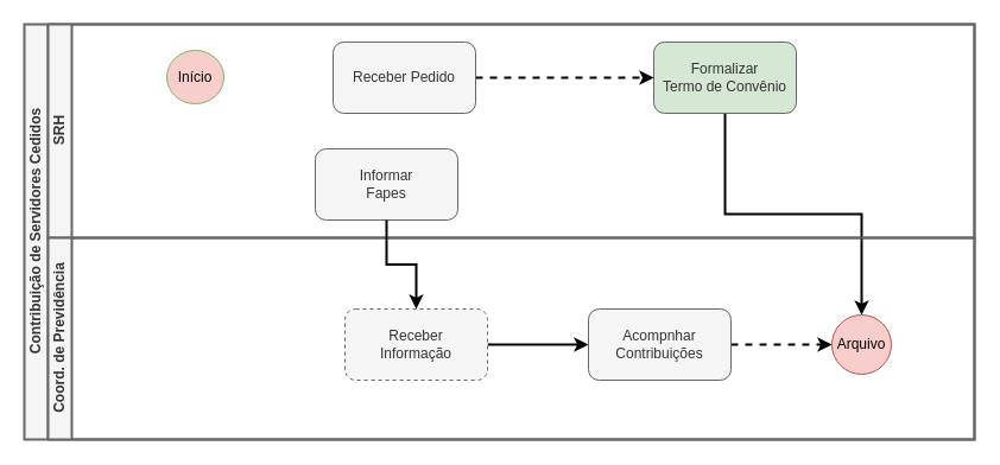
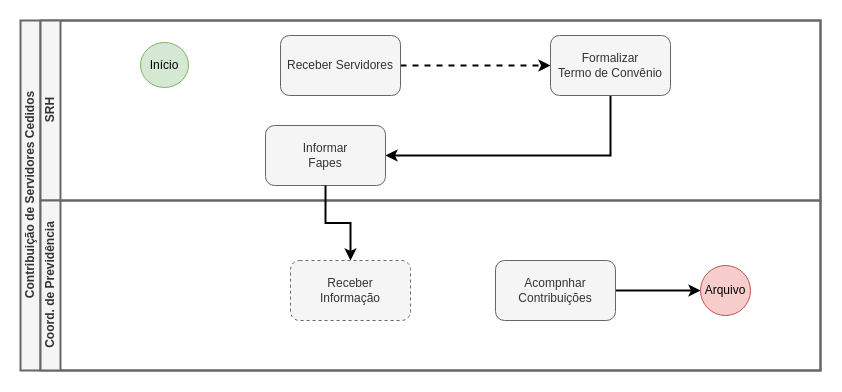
- <mxCell id="4" value="Início" style="ellipse;whiteSpace=wrap;html=1;fillColor=#f8cecc;strokeColor=#82b366;" parent="3" vertex="1"><mxGeometry x="100" y="22" width="48" height="45" as="geometry" /></mxCell>
+ <mxCell id="4" value="Início" style="ellipse;whiteSpace=wrap;html=1;fillColor=#d5e8d4;strokeColor=#82b366;" parent="3" vertex="1"><mxGeometry x="100" y="22" width="48" height="45" as="geometry" /></mxCell>
- <mxCell id="6" value="Receber Pedido" style="rounded=1;whiteSpace=wrap;html=1;fillColor=#f5f5f5;fontColor=#333333;strokeColor=#666666;" parent="3" vertex="1"><mxGeometry x="240" y="15" width="120" height="60" as="geometry" /></mxCell>
+ <mxCell id="6" value="Receber Servidores" style="rounded=1;whiteSpace=wrap;html=1;fillColor=#f5f5f5;fontColor=#333333;strokeColor=#666666;" parent="3" vertex="1"><mxGeometry x="240" y="15" width="120" height="60" as="geometry" /></mxCell>
- <mxCell id="8" value="Formalizar&lt;br style=&quot;border-color: var(--border-color);&quot;&gt;Termo de Convênio" style="rounded=1;whiteSpace=wrap;html=1;fillColor=#d5e8d4;fontColor=#333333;strokeColor=#666666;" parent="3" vertex="1"><mxGeometry x="510" y="15" width="120" height="60" as="geometry" /></mxCell>
+ <mxCell id="8" value="Formalizar&lt;br style=&quot;border-color: var(--border-color);&quot;&gt;Termo de Convênio" style="rounded=1;whiteSpace=wrap;html=1;fillColor=#f5f5f5;fontColor=#333333;strokeColor=#666666;" parent="3" vertex="1"><mxGeometry x="510" y="15" width="120" height="60" as="geometry" /></mxCell>
- <mxCell id="7" style="edgeStyle=orthogonalEdgeStyle;rounded=0;orthogonalLoop=1;jettySize=auto;html=1;exitX=0.5;exitY=1;exitDx=0;exitDy=0;strokeWidth=2;" parent="3" source="8" target="11" edge="1"><mxGeometry relative="1" as="geometry" /></mxCell>
+ <mxCell id="7" style="edgeStyle=orthogonalEdgeStyle;rounded=0;orthogonalLoop=1;jettySize=auto;html=1;entryX=1;entryY=0.5;entryDx=0;entryDy=0;exitX=0.5;exitY=1;exitDx=0;exitDy=0;strokeWidth=2;" parent="3" source="8" target="9" edge="1"><mxGeometry relative="1" as="geometry" /></mxCell>
- <mxCell id="12" style="edgeStyle=orthogonalEdgeStyle;rounded=0;orthogonalLoop=1;jettySize=auto;html=1;entryX=0;entryY=0.5;entryDx=0;entryDy=0;strokeWidth=2;" parent="10" source="13" target="15" edge="1"><mxGeometry relative="1" as="geometry" /></mxCell>
- <mxCell id="14" style="edgeStyle=orthogonalEdgeStyle;rounded=0;orthogonalLoop=1;jettySize=auto;html=1;strokeWidth=2;dashed=1;" parent="10" source="15" target="11" edge="1"><mxGeometry relative="1" as="geometry" /></mxCell>
+ <mxCell id="14" style="edgeStyle=orthogonalEdgeStyle;rounded=0;orthogonalLoop=1;jettySize=auto;html=1;strokeWidth=2;" parent="10" source="15" target="11" edge="1"><mxGeometry relative="1" as="geometry" /></mxCell>
